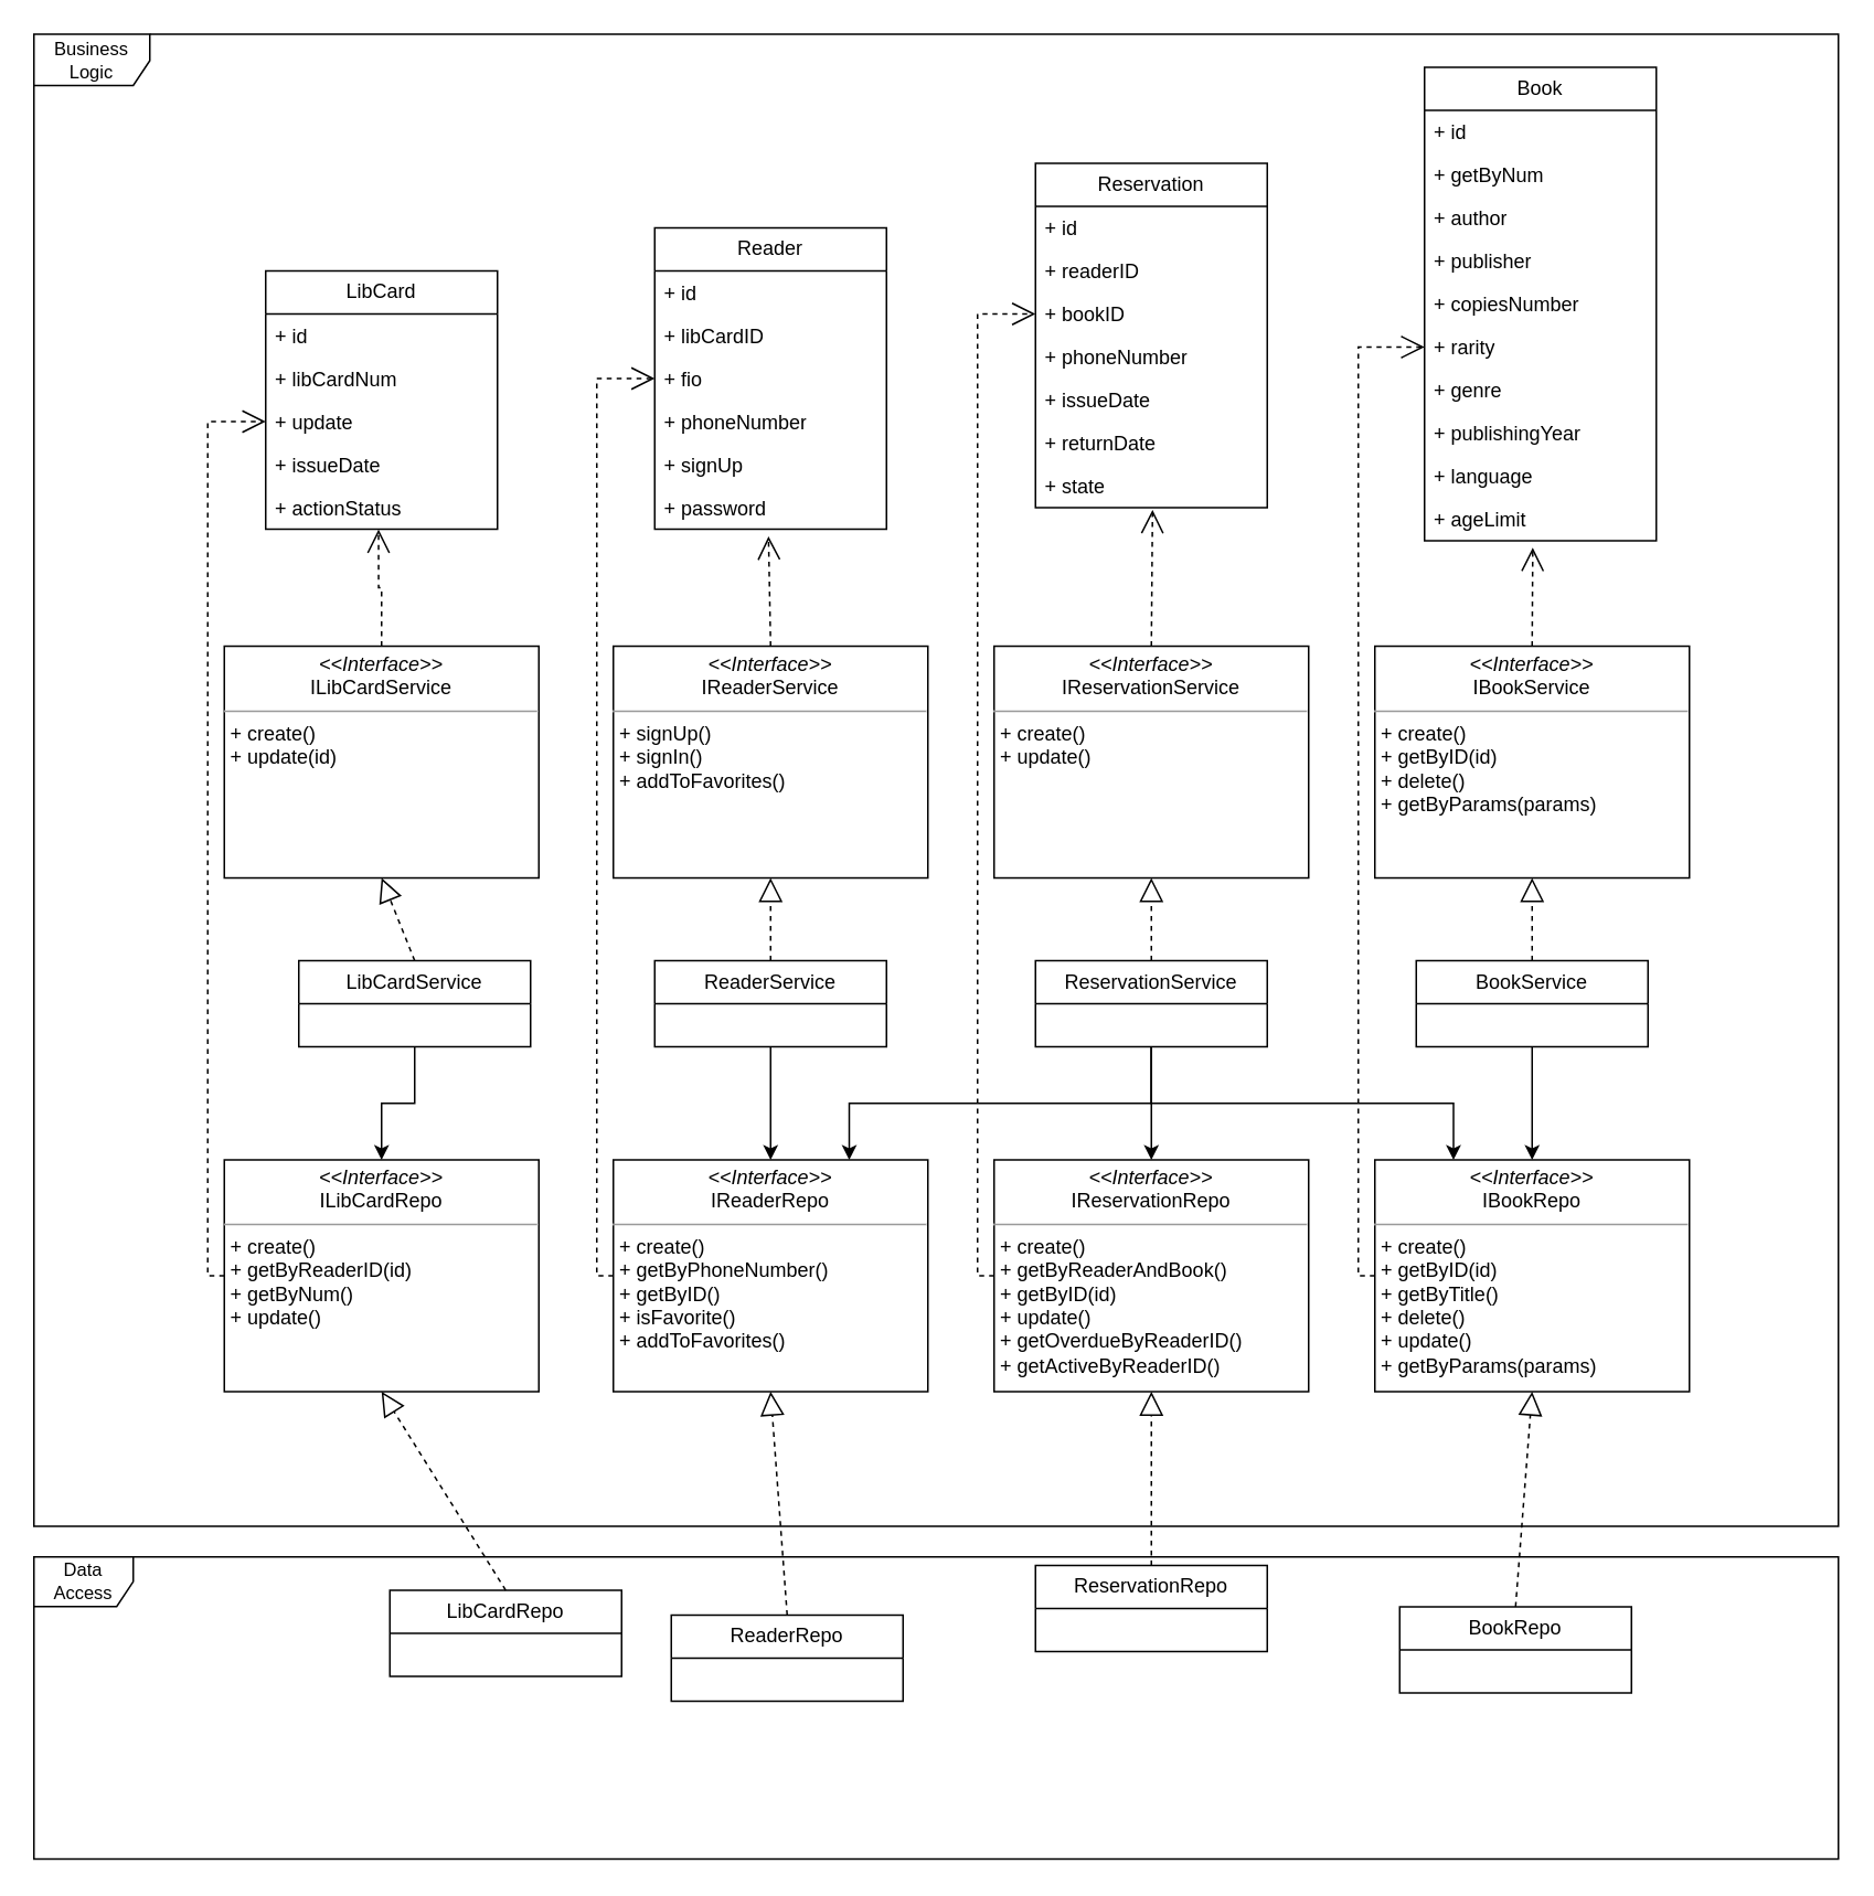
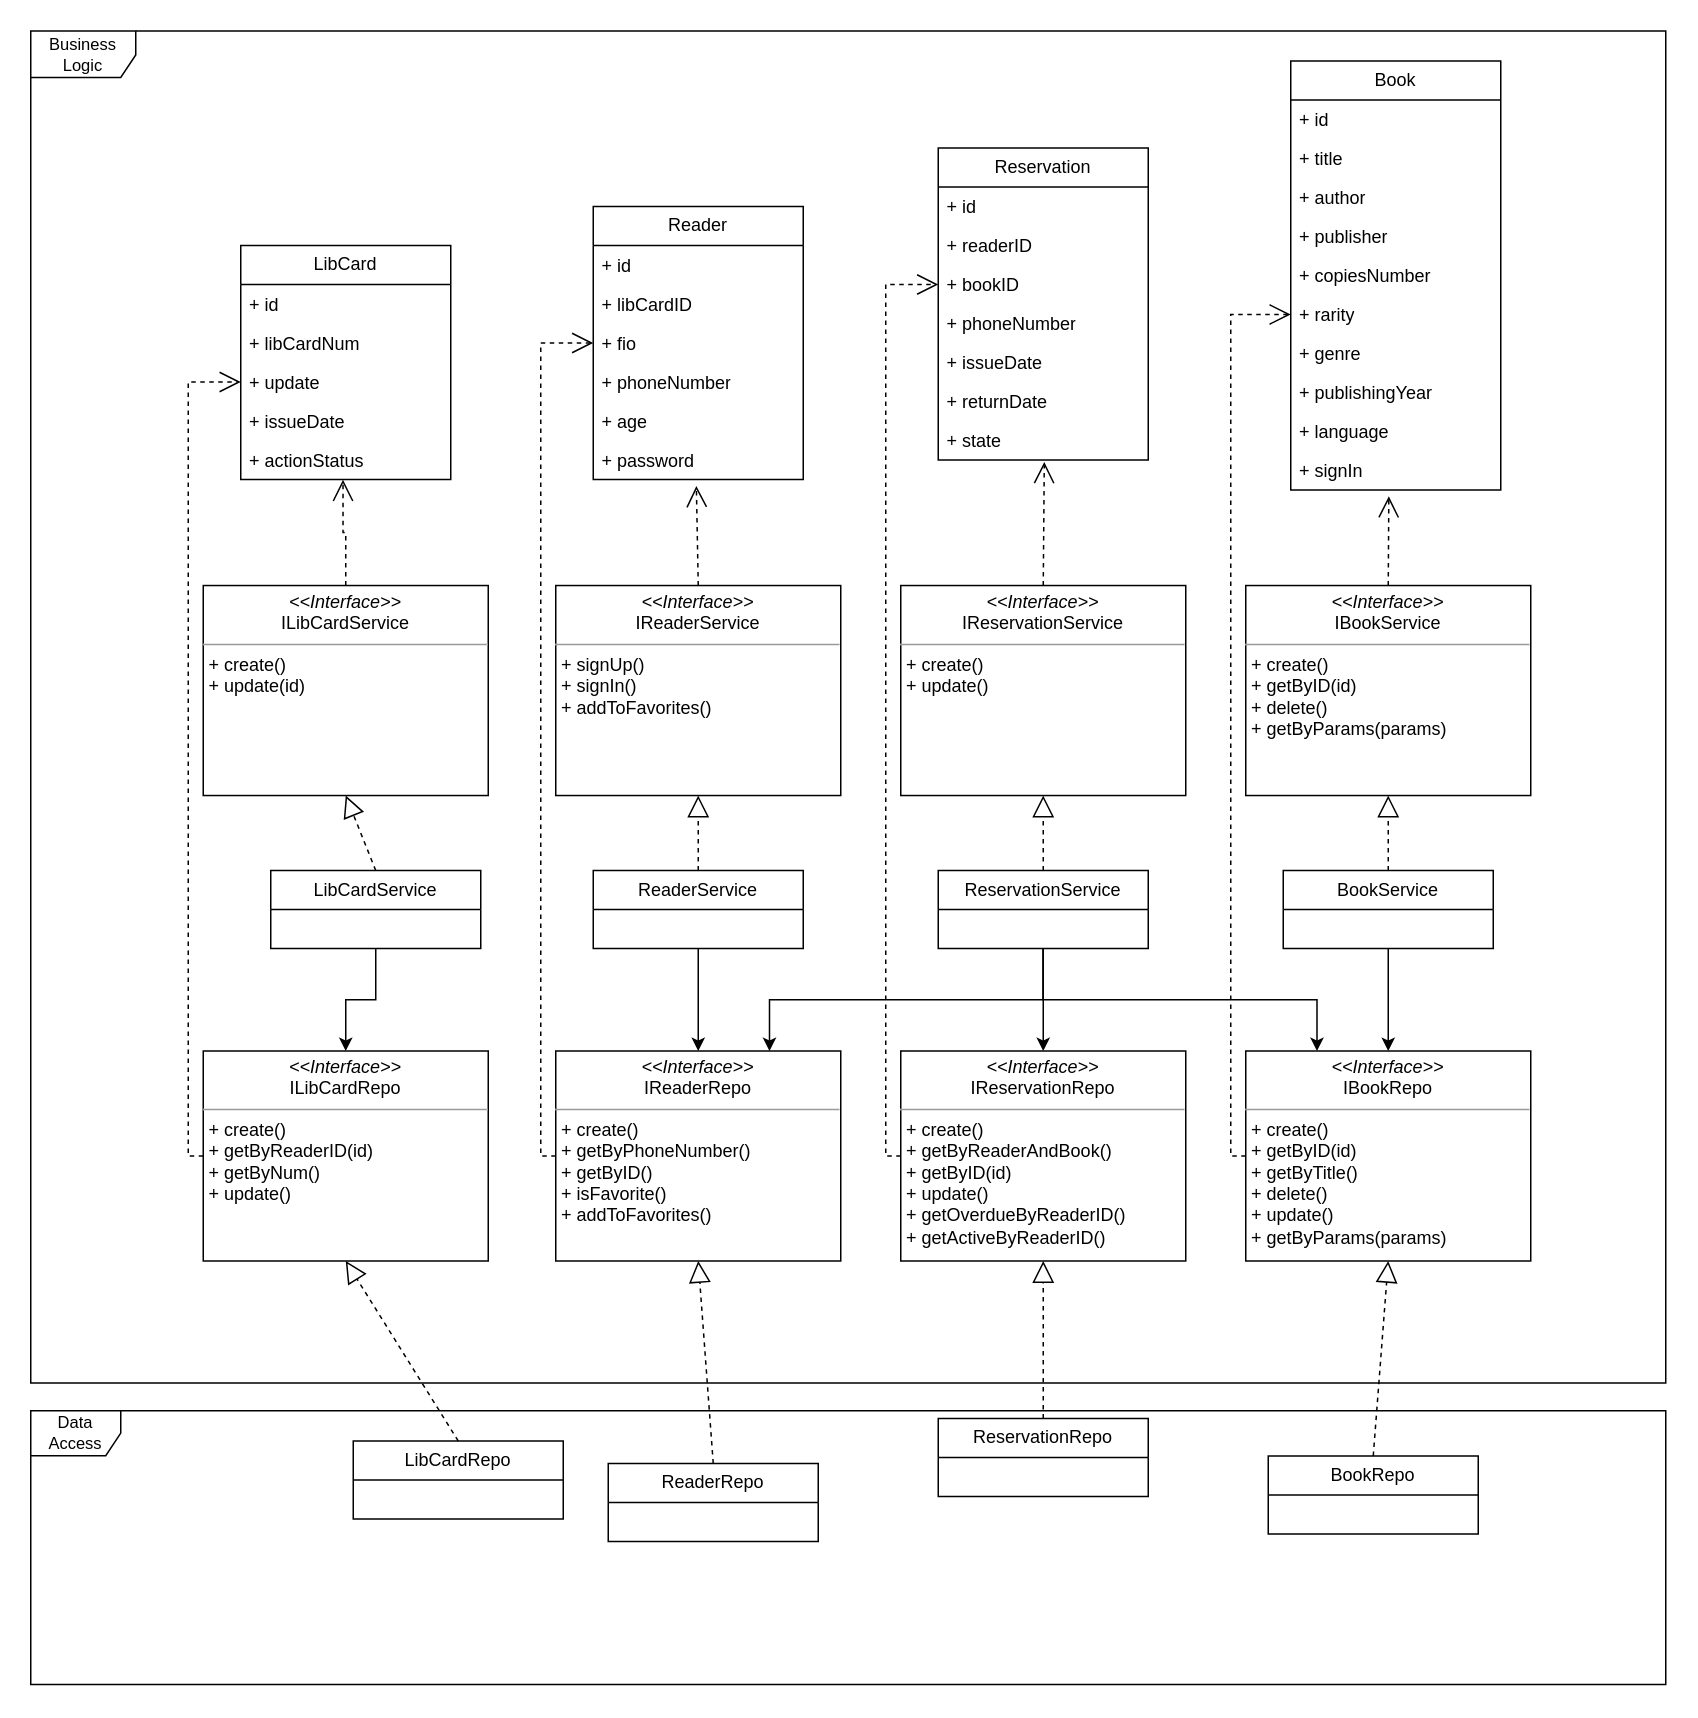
- <mxCell id="51" value="+&amp;nbsp;getByNum" style="text;strokeColor=none;fillColor=none;align=left;verticalAlign=top;spacingLeft=4;spacingRight=4;overflow=hidden;rotatable=0;points=[[0,0.5],[1,0.5]];portConstraint=eastwest;whiteSpace=wrap;html=1;" parent="49" vertex="1"><mxGeometry y="52" width="140" height="26" as="geometry" /></mxCell>
+ <mxCell id="51" value="+&amp;nbsp;title" style="text;strokeColor=none;fillColor=none;align=left;verticalAlign=top;spacingLeft=4;spacingRight=4;overflow=hidden;rotatable=0;points=[[0,0.5],[1,0.5]];portConstraint=eastwest;whiteSpace=wrap;html=1;" parent="49" vertex="1"><mxGeometry y="52" width="140" height="26" as="geometry" /></mxCell>
- <mxCell id="39" value="+ signUp" style="text;strokeColor=none;fillColor=none;align=left;verticalAlign=top;spacingLeft=4;spacingRight=4;overflow=hidden;rotatable=0;points=[[0,0.5],[1,0.5]];portConstraint=eastwest;whiteSpace=wrap;html=1;" parent="34" vertex="1"><mxGeometry y="130" width="140" height="26" as="geometry" /></mxCell>
+ <mxCell id="39" value="+ age" style="text;strokeColor=none;fillColor=none;align=left;verticalAlign=top;spacingLeft=4;spacingRight=4;overflow=hidden;rotatable=0;points=[[0,0.5],[1,0.5]];portConstraint=eastwest;whiteSpace=wrap;html=1;" parent="34" vertex="1"><mxGeometry y="130" width="140" height="26" as="geometry" /></mxCell>
- <mxCell id="59" value="+&amp;nbsp;ageLimit" style="text;strokeColor=none;fillColor=none;align=left;verticalAlign=top;spacingLeft=4;spacingRight=4;overflow=hidden;rotatable=0;points=[[0,0.5],[1,0.5]];portConstraint=eastwest;whiteSpace=wrap;html=1;" parent="49" vertex="1"><mxGeometry y="260" width="140" height="26" as="geometry" /></mxCell>
+ <mxCell id="59" value="+&amp;nbsp;signIn" style="text;strokeColor=none;fillColor=none;align=left;verticalAlign=top;spacingLeft=4;spacingRight=4;overflow=hidden;rotatable=0;points=[[0,0.5],[1,0.5]];portConstraint=eastwest;whiteSpace=wrap;html=1;" parent="49" vertex="1"><mxGeometry y="260" width="140" height="26" as="geometry" /></mxCell>
